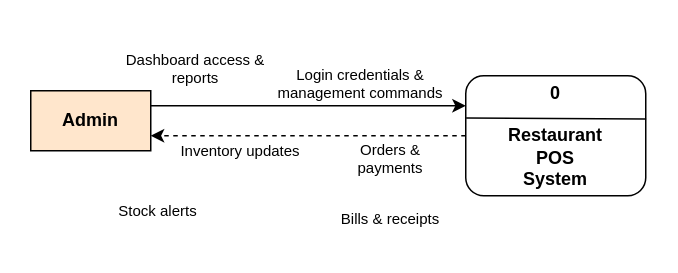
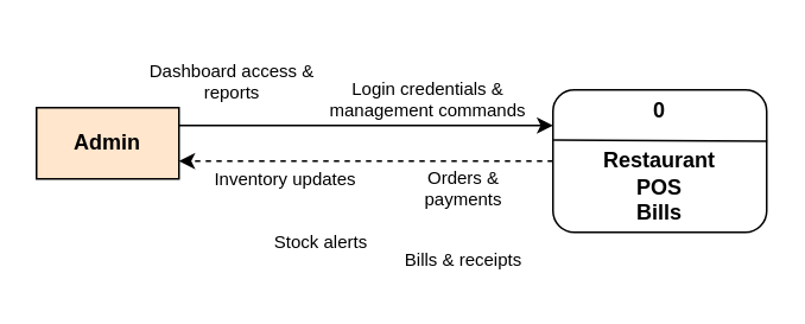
- <mxCell id="2" value="0&#10;&#10;Restaurant&#10;POS&#10;System" style="rounded=1;whiteSpace=wrap;html=1;strokeColor=#000000;fillColor=#ffffff;fontSize=12;fontStyle=1;align=center;" parent="1" vertex="1"><mxGeometry x="310" y="50" width="120" height="80" as="geometry" /></mxCell>
+ <mxCell id="2" value="0&#10;&#10;Restaurant&#10;POS&#10;Bills" style="rounded=1;whiteSpace=wrap;html=1;strokeColor=#000000;fillColor=#ffffff;fontSize=12;fontStyle=1;align=center;" parent="1" vertex="1"><mxGeometry x="310" y="50" width="120" height="80" as="geometry" /></mxCell>
- <mxCell id="11" value="Stock alerts" style="text;html=1;strokeColor=none;fillColor=none;align=center;verticalAlign=middle;whiteSpace=wrap;rounded=0;fontSize=10;" parent="1" vertex="1"><mxGeometry x="65" y="125" width="80" height="30" as="geometry" /></mxCell>
+ <mxCell id="11" value="Stock alerts" style="text;html=1;strokeColor=none;fillColor=none;align=center;verticalAlign=middle;whiteSpace=wrap;rounded=0;fontSize=10;" parent="1" vertex="1"><mxGeometry x="140" y="120" width="80" height="30" as="geometry" /></mxCell>
